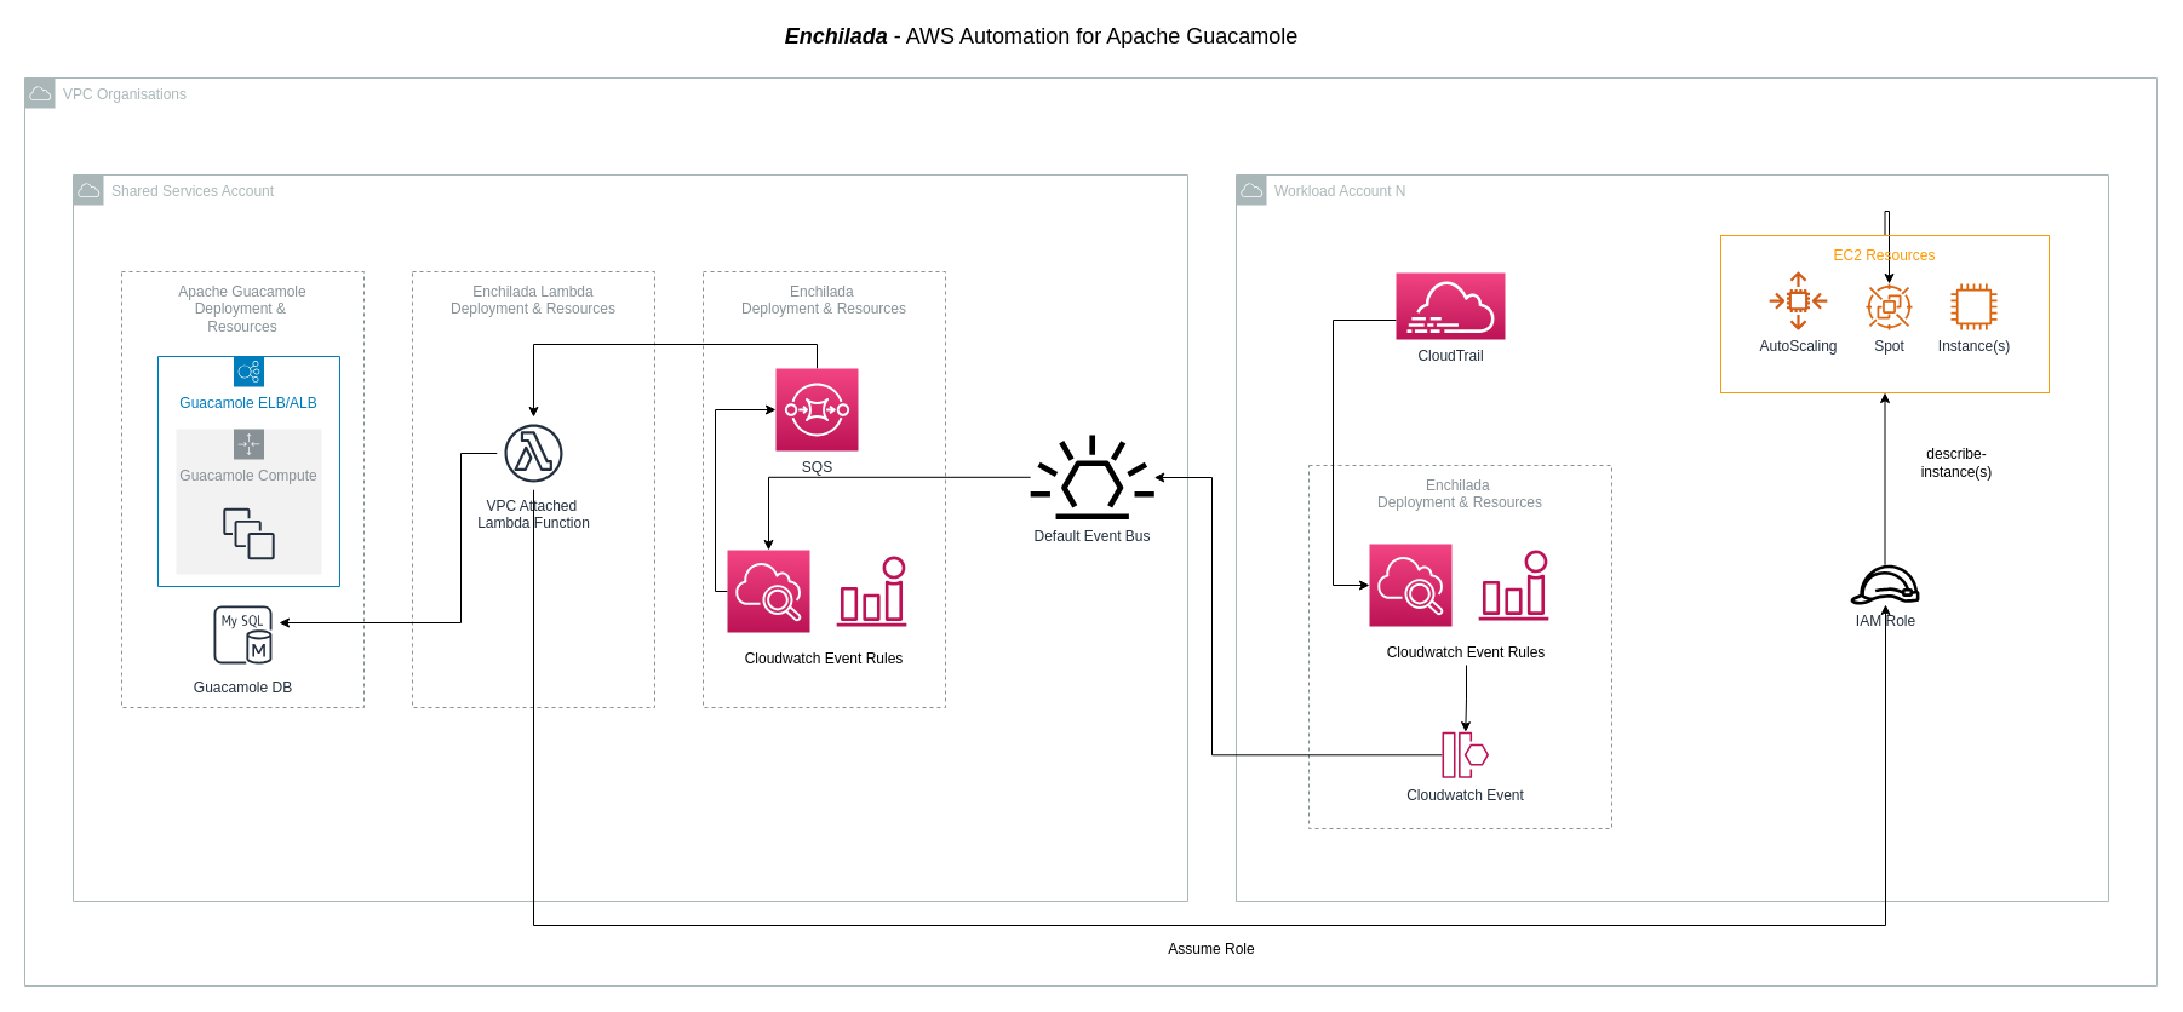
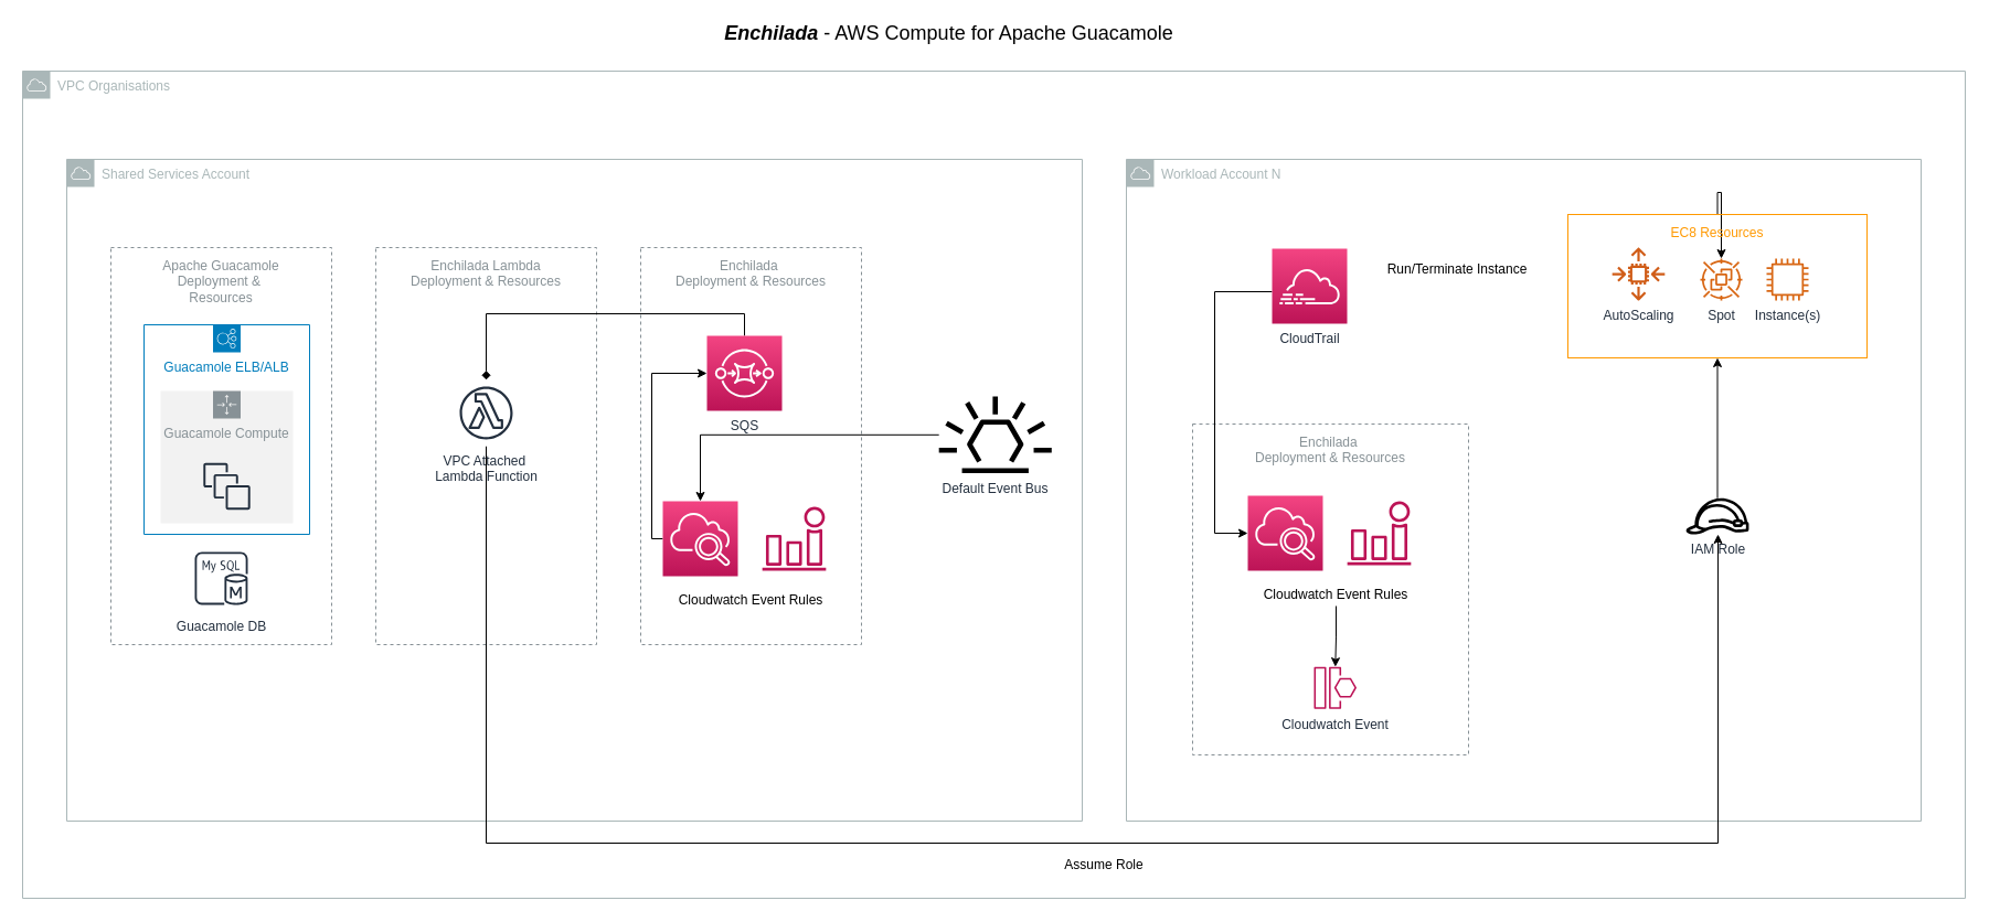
- <mxCell id="42" value="&lt;font style=&quot;font-size: 18px&quot;&gt;&lt;b&gt;&lt;i&gt;Enchilada &lt;/i&gt;&lt;/b&gt;- AWS Automation for Apache Guacamole&lt;/font&gt;" style="text;html=1;strokeColor=none;fillColor=none;align=center;verticalAlign=middle;whiteSpace=wrap;rounded=0;opacity=0;" vertex="1" parent="1"><mxGeometry x="544" y="20" width="631" height="20" as="geometry" /></mxCell>
+ <mxCell id="42" value="&lt;font style=&quot;font-size: 18px&quot;&gt;&lt;b&gt;&lt;i&gt;Enchilada &lt;/i&gt;&lt;/b&gt;- AWS Compute for Apache Guacamole&lt;/font&gt;" style="text;html=1;strokeColor=none;fillColor=none;align=center;verticalAlign=middle;whiteSpace=wrap;rounded=0;opacity=0;" vertex="1" parent="1"><mxGeometry x="544" y="20" width="631" height="20" as="geometry" /></mxCell>
- <mxCell id="36" value="EC2 Resources" style="outlineConnect=0;gradientColor=none;html=1;whiteSpace=wrap;fontSize=12;fontStyle=0;strokeColor=#FF9900;fillColor=none;verticalAlign=top;align=center;fontColor=#FF9900;dashed=0;spacingTop=3;" vertex="1" parent="1"><mxGeometry x="1420" y="194" width="271" height="130" as="geometry" /></mxCell>
+ <mxCell id="36" value="EC8 Resources" style="outlineConnect=0;gradientColor=none;html=1;whiteSpace=wrap;fontSize=12;fontStyle=0;strokeColor=#FF9900;fillColor=none;verticalAlign=top;align=center;fontColor=#FF9900;dashed=0;spacingTop=3;" vertex="1" parent="1"><mxGeometry x="1420" y="194" width="271" height="130" as="geometry" /></mxCell>
+ <mxCell id="37" value="Run/Terminate Instance" style="text;html=1;strokeColor=none;fillColor=none;align=center;verticalAlign=middle;whiteSpace=wrap;rounded=0;" vertex="1" parent="1"><mxGeometry x="1250" y="234" width="140" height="20" as="geometry" /></mxCell>
- <mxCell id="31" value="CloudTrail" style="points=[[0,0,0],[0.25,0,0],[0.5,0,0],[0.75,0,0],[1,0,0],[0,1,0],[0.25,1,0],[0.5,1,0],[0.75,1,0],[1,1,0],[0,0.25,0],[0,0.5,0],[0,0.75,0],[1,0.25,0],[1,0.5,0],[1,0.75,0]];points=[[0,0,0],[0.25,0,0],[0.5,0,0],[0.75,0,0],[1,0,0],[0,1,0],[0.25,1,0],[0.5,1,0],[0.75,1,0],[1,1,0],[0,0.25,0],[0,0.5,0],[0,0.75,0],[1,0.25,0],[1,0.5,0],[1,0.75,0]];outlineConnect=0;fontColor=#232F3E;gradientColor=#F34482;gradientDirection=north;fillColor=#BC1356;strokeColor=#ffffff;dashed=0;verticalLabelPosition=bottom;verticalAlign=top;align=center;html=1;fontSize=12;fontStyle=0;aspect=fixed;shape=mxgraph.aws4.resourceIcon;resIcon=mxgraph.aws4.cloudtrail;" vertex="1" parent="1"><mxGeometry x="1152" y="225" width="90" height="55" as="geometry" /></mxCell>
+ <mxCell id="31" value="CloudTrail" style="points=[[0,0,0],[0.25,0,0],[0.5,0,0],[0.75,0,0],[1,0,0],[0,1,0],[0.25,1,0],[0.5,1,0],[0.75,1,0],[1,1,0],[0,0.25,0],[0,0.5,0],[0,0.75,0],[1,0.25,0],[1,0.5,0],[1,0.75,0]];points=[[0,0,0],[0.25,0,0],[0.5,0,0],[0.75,0,0],[1,0,0],[0,1,0],[0.25,1,0],[0.5,1,0],[0.75,1,0],[1,1,0],[0,0.25,0],[0,0.5,0],[0,0.75,0],[1,0.25,0],[1,0.5,0],[1,0.75,0]];outlineConnect=0;fontColor=#232F3E;gradientColor=#F34482;gradientDirection=north;fillColor=#BC1356;strokeColor=#ffffff;dashed=0;verticalLabelPosition=bottom;verticalAlign=top;align=center;html=1;fontSize=12;fontStyle=0;aspect=fixed;shape=mxgraph.aws4.resourceIcon;resIcon=mxgraph.aws4.cloudtrail;" vertex="1" parent="1"><mxGeometry x="1152" y="225" width="68" height="68" as="geometry" /></mxCell>
- <mxCell id="34" value="Instance(s)" style="outlineConnect=0;fontColor=#232F3E;gradientColor=none;fillColor=#D86613;strokeColor=none;dashed=0;verticalLabelPosition=bottom;verticalAlign=top;align=center;html=1;fontSize=12;fontStyle=0;aspect=fixed;pointerEvents=1;shape=mxgraph.aws4.instance2;" vertex="1" parent="1"><mxGeometry x="1610" y="234" width="38" height="38" as="geometry" /></mxCell>
+ <mxCell id="34" value="Instance(s)" style="outlineConnect=0;fontColor=#232F3E;gradientColor=none;fillColor=#D86613;strokeColor=none;dashed=0;verticalLabelPosition=bottom;verticalAlign=top;align=center;html=1;fontSize=12;fontStyle=0;aspect=fixed;pointerEvents=1;shape=mxgraph.aws4.instance2;" vertex="1" parent="1"><mxGeometry x="1600" y="234" width="38" height="38" as="geometry" /></mxCell>
- <mxCell id="17" style="edgeStyle=orthogonalEdgeStyle;rounded=0;orthogonalLoop=1;jettySize=auto;html=1;" edge="1" parent="1" source="18" target="12"><mxGeometry relative="1" as="geometry"><Array as="points"><mxPoint x="674" y="284" /><mxPoint x="440" y="284" /></Array></mxGeometry></mxCell>
+ <mxCell id="17" style="edgeStyle=orthogonalEdgeStyle;rounded=0;orthogonalLoop=1;jettySize=auto;html=1;endArrow=diamond;" edge="1" parent="1" source="18" target="12"><mxGeometry relative="1" as="geometry"><Array as="points"><mxPoint x="674" y="284" /><mxPoint x="440" y="284" /></Array></mxGeometry></mxCell>
- <mxCell id="40" value="describe-instance(s)" style="text;html=1;strokeColor=none;fillColor=none;align=center;verticalAlign=middle;whiteSpace=wrap;rounded=0;" vertex="1" parent="1"><mxGeometry x="1560" y="372" width="110" height="20" as="geometry" /></mxCell>
- <mxCell id="39" value="IAM Role" style="outlineConnect=0;fontColor=#232F3E;gradientColor=none;strokeColor=none;dashed=0;verticalLabelPosition=bottom;verticalAlign=top;align=center;html=1;fontSize=12;fontStyle=0;aspect=fixed;pointerEvents=1;shape=mxgraph.aws4.role;fillColor=#000000;" vertex="1" parent="1"><mxGeometry x="1526.5" y="466.28" width="58" height="32.72" as="geometry" /></mxCell>
+ <mxCell id="39" value="IAM Role" style="outlineConnect=0;fontColor=#232F3E;gradientColor=none;strokeColor=none;dashed=0;verticalLabelPosition=bottom;verticalAlign=top;align=center;html=1;fontSize=12;fontStyle=0;aspect=fixed;pointerEvents=1;shape=mxgraph.aws4.role;fillColor=#000000;" vertex="1" parent="1"><mxGeometry x="1526.5" y="451.28" width="58" height="32.72" as="geometry" /></mxCell>
- <mxCell id="10" style="edgeStyle=orthogonalEdgeStyle;rounded=0;orthogonalLoop=1;jettySize=auto;html=1;" edge="1" parent="1" source="12" target="13"><mxGeometry relative="1" as="geometry"><Array as="points"><mxPoint x="380" y="374" /><mxPoint x="380" y="514" /></Array></mxGeometry></mxCell>
- <mxCell id="28" style="edgeStyle=orthogonalEdgeStyle;rounded=0;orthogonalLoop=1;jettySize=auto;html=1;" edge="1" parent="1" source="29" target="9"><mxGeometry relative="1" as="geometry"><Array as="points"><mxPoint x="1000" y="623" /><mxPoint x="1000" y="394" /></Array></mxGeometry></mxCell>
